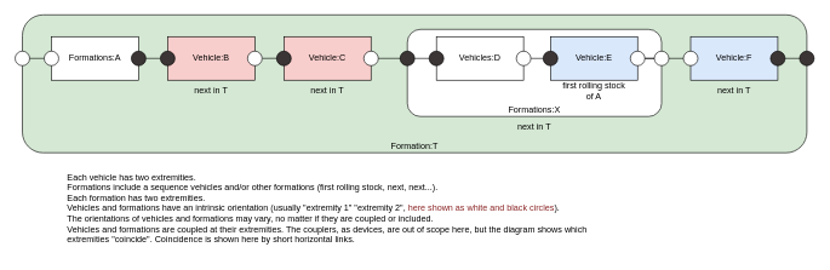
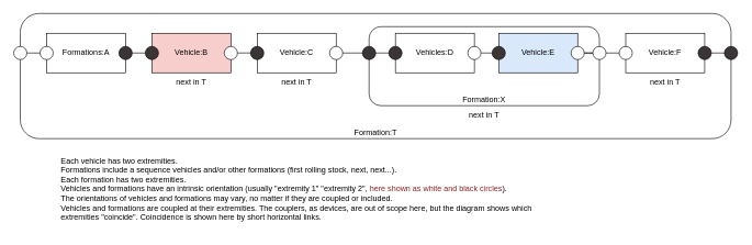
- <mxCell id="25" value="Vehicle:C" style="rounded=0;whiteSpace=wrap;html=1;fillColor=#f8cecc;" vertex="1" parent="24"><mxGeometry x="10" width="120" height="60" as="geometry" /></mxCell>
+ <mxCell id="25" value="Vehicle:C" style="rounded=0;whiteSpace=wrap;html=1;" vertex="1" parent="24"><mxGeometry x="10" width="120" height="60" as="geometry" /></mxCell>
- <mxCell id="53" value="Vehicle:F" style="rounded=0;whiteSpace=wrap;html=1;fillColor=#dae8fc;" vertex="1" parent="52"><mxGeometry x="10" width="120" height="60" as="geometry" /></mxCell>
+ <mxCell id="53" value="Vehicle:F" style="rounded=0;whiteSpace=wrap;html=1;" vertex="1" parent="52"><mxGeometry x="10" width="120" height="60" as="geometry" /></mxCell>
- <mxCell id="36" value="first rolling stock of A" style="text;html=1;align=center;verticalAlign=middle;whiteSpace=wrap;rounded=0;" vertex="1" parent="35"><mxGeometry x="20" y="60" width="100" height="30" as="geometry" /></mxCell>
- <mxCell id="34" value="Formations:X" style="rounded=1;whiteSpace=wrap;html=1;align=center;verticalAlign=bottom;" vertex="1" parent="33"><mxGeometry width="350" height="120" as="geometry" /></mxCell>
+ <mxCell id="34" value="Formation:X" style="rounded=1;whiteSpace=wrap;html=1;align=center;verticalAlign=bottom;" vertex="1" parent="33"><mxGeometry width="350" height="120" as="geometry" /></mxCell>
- <mxCell id="2" value="Formation:T" style="rounded=1;whiteSpace=wrap;html=1;align=center;verticalAlign=bottom;fillColor=#d5e8d4;" vertex="1" parent="1"><mxGeometry x="30" y="20" width="1080" height="190" as="geometry" /></mxCell>
+ <mxCell id="2" value="Formation:T" style="rounded=1;whiteSpace=wrap;html=1;align=center;verticalAlign=bottom;" vertex="1" parent="1"><mxGeometry x="30" y="20" width="1080" height="190" as="geometry" /></mxCell>
